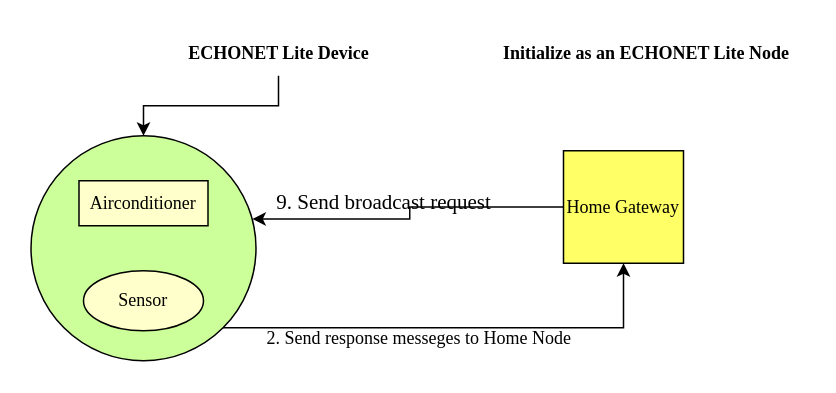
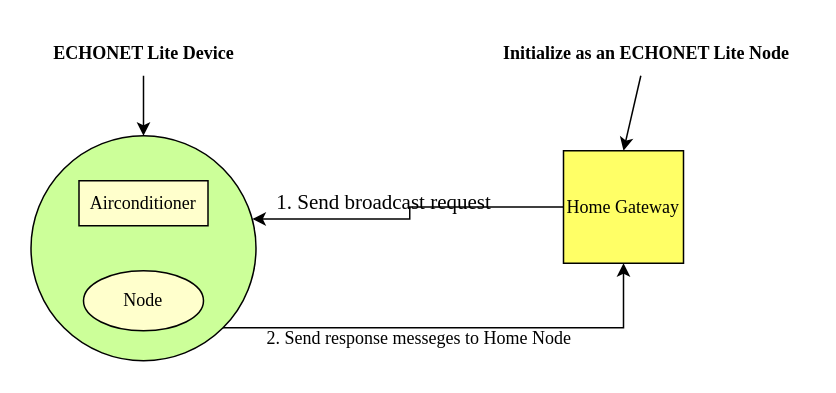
- <mxCell id="9" value="&lt;font face=&quot;Times New Roman&quot;&gt;&lt;b&gt;ECHONET Lite Device&lt;/b&gt;&lt;/font&gt;" style="text;html=1;align=center;verticalAlign=middle;resizable=0;points=[];autosize=1;strokeColor=none;fillColor=none;" vertex="1" parent="1"><mxGeometry x="115" y="20" width="140" height="30" as="geometry" /></mxCell>
+ <mxCell id="9" value="&lt;font face=&quot;Times New Roman&quot;&gt;&lt;b&gt;ECHONET Lite Device&lt;/b&gt;&lt;/font&gt;" style="text;html=1;align=center;verticalAlign=middle;resizable=0;points=[];autosize=1;strokeColor=none;fillColor=none;" vertex="1" parent="1"><mxGeometry x="25" y="20" width="140" height="30" as="geometry" /></mxCell>
+ <mxCell id="10" value="" style="endArrow=classic;html=1;rounded=0;entryX=0.5;entryY=0;entryDx=0;entryDy=0;" edge="1" parent="1" source="11" target="3"><mxGeometry width="50" height="50" relative="1" as="geometry"><mxPoint x="390" y="90" as="sourcePoint" /><mxPoint x="365" y="100" as="targetPoint" /></mxGeometry></mxCell>
- <mxCell id="12" value="&lt;font face=&quot;Times New Roman&quot; style=&quot;font-size: 14px;&quot;&gt;9. Send broadcast request&lt;/font&gt;" style="text;html=1;align=center;verticalAlign=middle;resizable=0;points=[];autosize=1;strokeColor=none;fillColor=none;" vertex="1" parent="1"><mxGeometry x="170" y="120" width="170" height="30" as="geometry" /></mxCell>
+ <mxCell id="12" value="&lt;font face=&quot;Times New Roman&quot; style=&quot;font-size: 14px;&quot;&gt;1. Send broadcast request&lt;/font&gt;" style="text;html=1;align=center;verticalAlign=middle;resizable=0;points=[];autosize=1;strokeColor=none;fillColor=none;" vertex="1" parent="1"><mxGeometry x="170" y="120" width="170" height="30" as="geometry" /></mxCell>
- <mxCell id="7" value="&lt;font face=&quot;Times New Roman&quot;&gt;Sensor&lt;/font&gt;" style="ellipse;whiteSpace=wrap;html=1;fillColor=#FFFFCC;" vertex="1" parent="1"><mxGeometry x="55" y="180" width="80" height="40" as="geometry" /></mxCell>
+ <mxCell id="7" value="&lt;font face=&quot;Times New Roman&quot;&gt;Node&lt;/font&gt;" style="ellipse;whiteSpace=wrap;html=1;fillColor=#FFFFCC;" vertex="1" parent="1"><mxGeometry x="55" y="180" width="80" height="40" as="geometry" /></mxCell>
